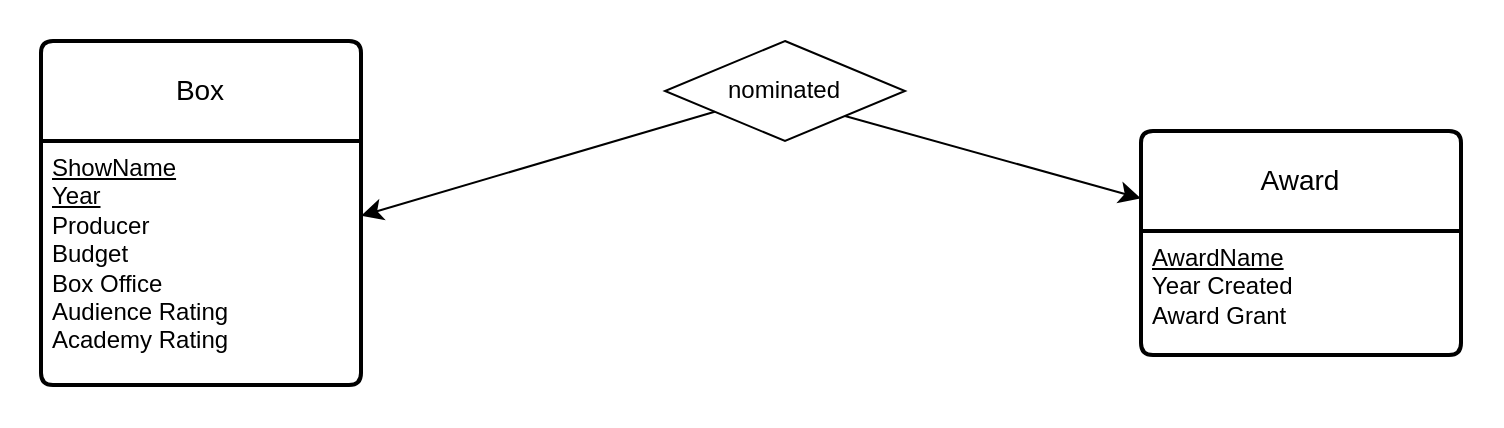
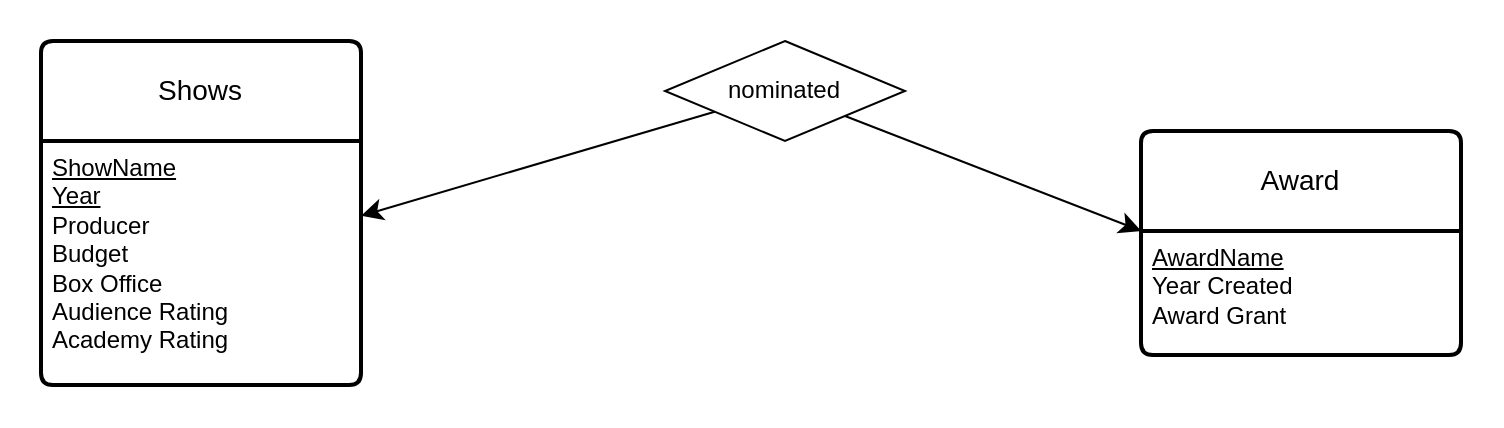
- <mxCell id="2" value="Box" style="swimlane;childLayout=stackLayout;horizontal=1;startSize=50;horizontalStack=0;rounded=1;fontSize=14;fontStyle=0;strokeWidth=2;resizeParent=0;resizeLast=1;shadow=0;dashed=0;align=center;arcSize=4;whiteSpace=wrap;html=1;" vertex="1" parent="1"><mxGeometry x="20" y="20" width="160" height="172" as="geometry" /></mxCell>
+ <mxCell id="2" value="Shows" style="swimlane;childLayout=stackLayout;horizontal=1;startSize=50;horizontalStack=0;rounded=1;fontSize=14;fontStyle=0;strokeWidth=2;resizeParent=0;resizeLast=1;shadow=0;dashed=0;align=center;arcSize=4;whiteSpace=wrap;html=1;" vertex="1" parent="1"><mxGeometry x="20" y="20" width="160" height="172" as="geometry" /></mxCell>
- <mxCell id="6" style="edgeStyle=none;curved=1;rounded=0;orthogonalLoop=1;jettySize=auto;html=1;exitX=1;exitY=1;exitDx=0;exitDy=0;fontSize=12;startSize=8;endSize=8;" edge="1" parent="1" source="7" target="4"><mxGeometry relative="1" as="geometry" /></mxCell>
+ <mxCell id="6" style="edgeStyle=none;curved=1;rounded=0;orthogonalLoop=1;jettySize=auto;html=1;exitX=1;exitY=1;exitDx=0;exitDy=0;fontSize=12;startSize=8;endSize=8;" edge="1" parent="1" source="7" target="5"><mxGeometry relative="1" as="geometry" /></mxCell>
